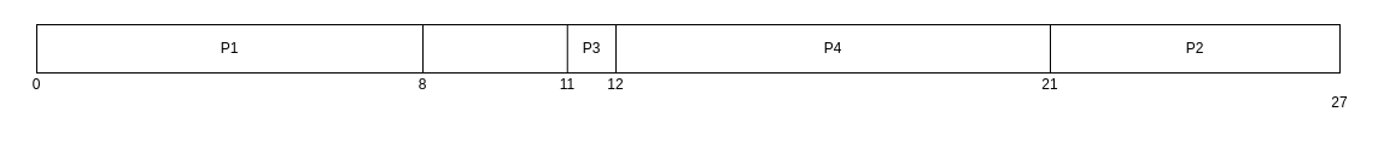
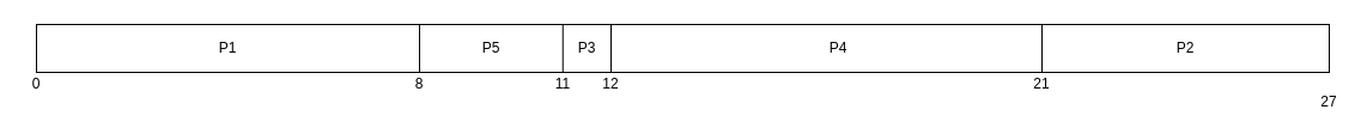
+ <mxCell id="14" value="P5" style="text;html=1;strokeColor=none;fillColor=none;align=center;verticalAlign=middle;whiteSpace=wrap;rounded=0;" vertex="1" parent="1"><mxGeometry x="390" y="30" width="40" height="20" as="geometry" /></mxCell>
- <mxCell id="16" value="P4" style="text;html=1;strokeColor=none;fillColor=none;align=center;verticalAlign=middle;whiteSpace=wrap;rounded=0;" vertex="1" parent="1"><mxGeometry x="670" y="30" width="40" height="20" as="geometry" /></mxCell>
+ <mxCell id="16" value="P4" style="text;html=1;strokeColor=none;fillColor=none;align=center;verticalAlign=middle;whiteSpace=wrap;rounded=0;" vertex="1" parent="1"><mxGeometry x="680" y="30" width="40" height="20" as="geometry" /></mxCell>
